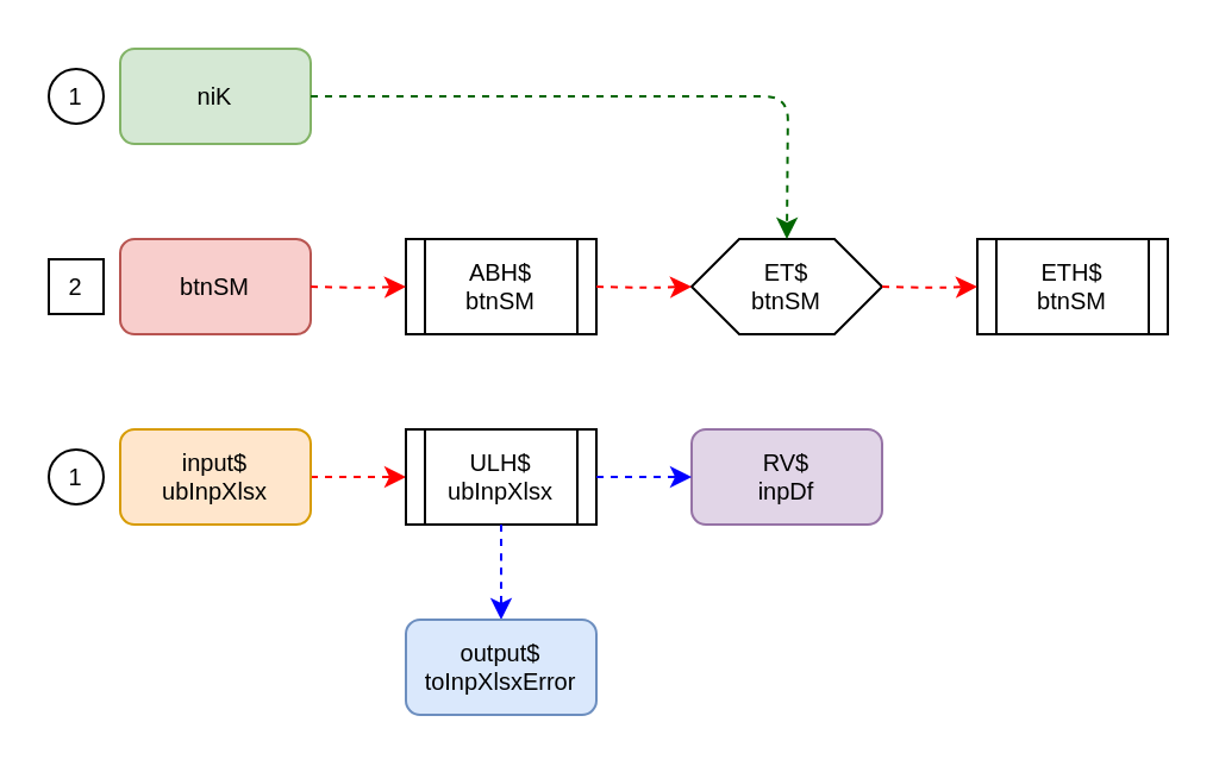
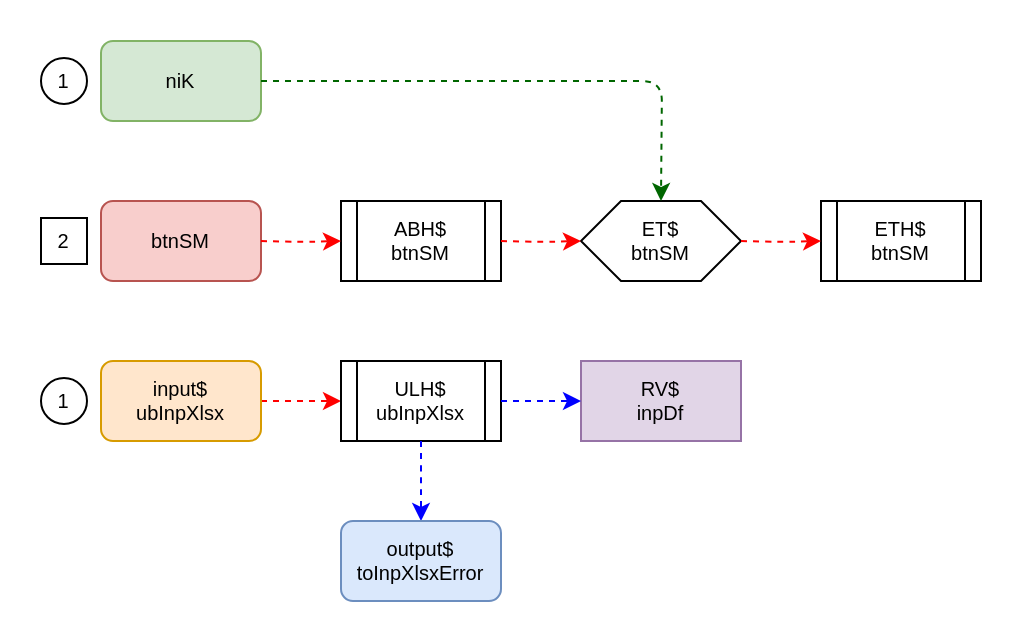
- <mxCell id="13" value="RV$&lt;br style=&quot;font-size: 10px;&quot;&gt;inpDf" style="rounded=1;whiteSpace=wrap;html=1;fillColor=#e1d5e7;strokeColor=#9673a6;fontSize=10;" parent="1" vertex="1"><mxGeometry x="290" y="180" width="80" height="40" as="geometry" /></mxCell>
+ <mxCell id="13" value="RV$&lt;br style=&quot;font-size: 10px;&quot;&gt;inpDf" style="whiteSpace=wrap;html=1;fillColor=#e1d5e7;strokeColor=#9673a6;fontSize=10;rounded=0;" parent="1" vertex="1"><mxGeometry x="290" y="180" width="80" height="40" as="geometry" /></mxCell>
